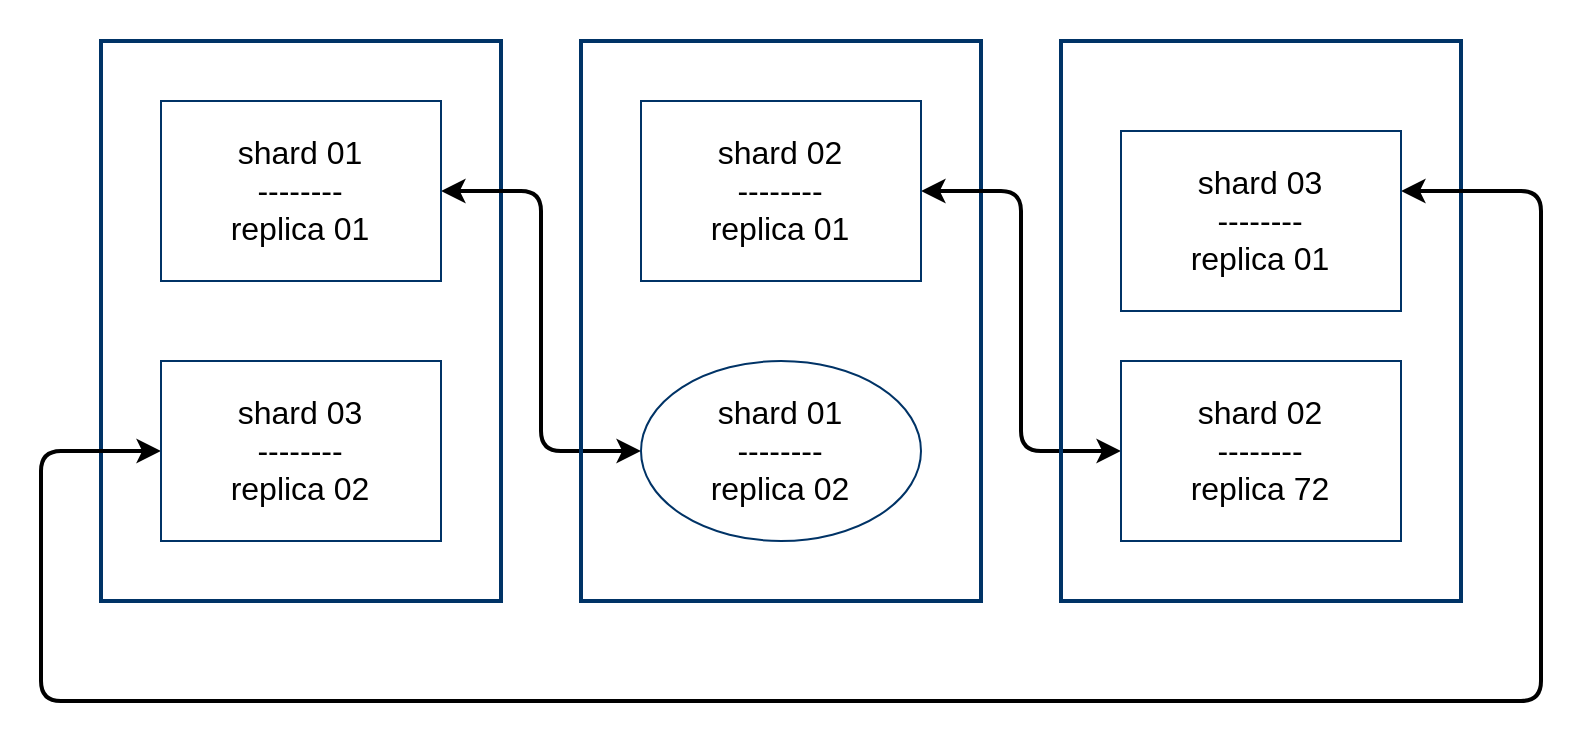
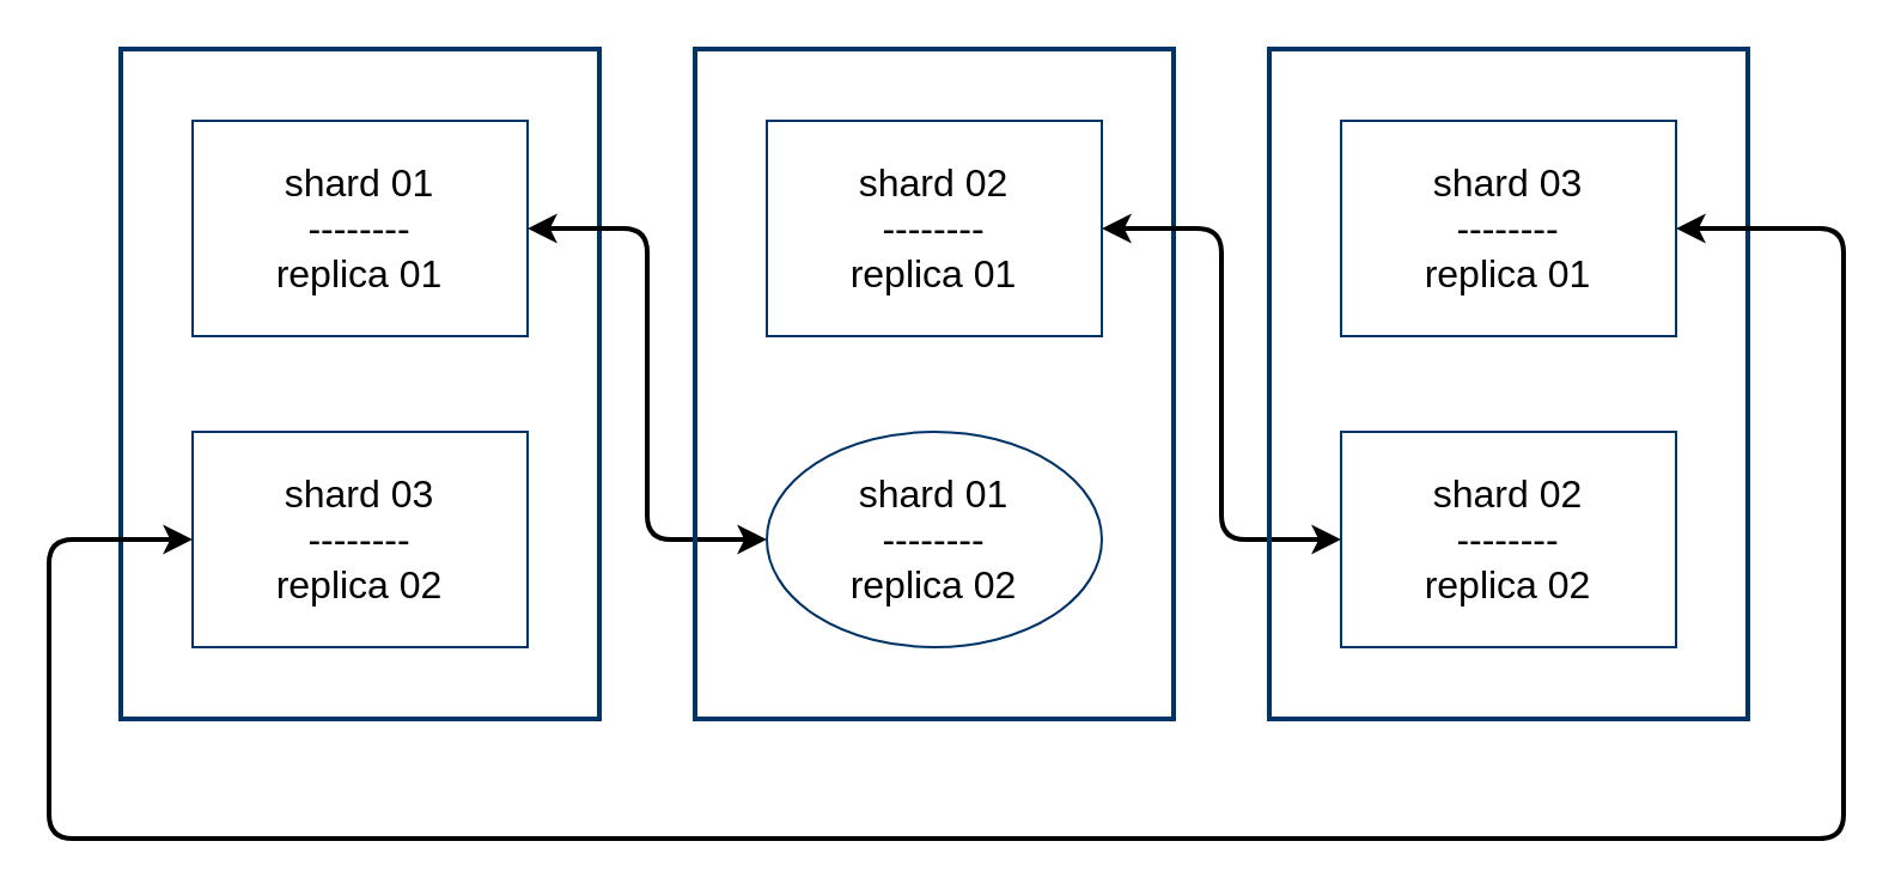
- <mxCell id="12" value="&lt;font style=&quot;font-size: 16px&quot;&gt;shard 03&lt;br&gt;--------&lt;br&gt;replica 01&lt;/font&gt;" style="rounded=0;whiteSpace=wrap;html=1;strokeColor=#003366;strokeWidth=1;fillColor=none;" vertex="1" parent="1"><mxGeometry x="560" y="65" width="140" height="90" as="geometry" /></mxCell>
+ <mxCell id="12" value="&lt;font style=&quot;font-size: 16px&quot;&gt;shard 03&lt;br&gt;--------&lt;br&gt;replica 01&lt;/font&gt;" style="rounded=0;whiteSpace=wrap;html=1;strokeColor=#003366;strokeWidth=1;fillColor=none;" vertex="1" parent="1"><mxGeometry x="560" y="50" width="140" height="90" as="geometry" /></mxCell>
- <mxCell id="16" value="&lt;font style=&quot;font-size: 16px&quot;&gt;shard 02&lt;br&gt;--------&lt;br&gt;replica 72&lt;/font&gt;" style="rounded=0;whiteSpace=wrap;html=1;strokeColor=#003366;strokeWidth=1;fillColor=none;" vertex="1" parent="1"><mxGeometry x="560" y="180" width="140" height="90" as="geometry" /></mxCell>
+ <mxCell id="16" value="&lt;font style=&quot;font-size: 16px&quot;&gt;shard 02&lt;br&gt;--------&lt;br&gt;replica 02&lt;/font&gt;" style="rounded=0;whiteSpace=wrap;html=1;strokeColor=#003366;strokeWidth=1;fillColor=none;" vertex="1" parent="1"><mxGeometry x="560" y="180" width="140" height="90" as="geometry" /></mxCell>
